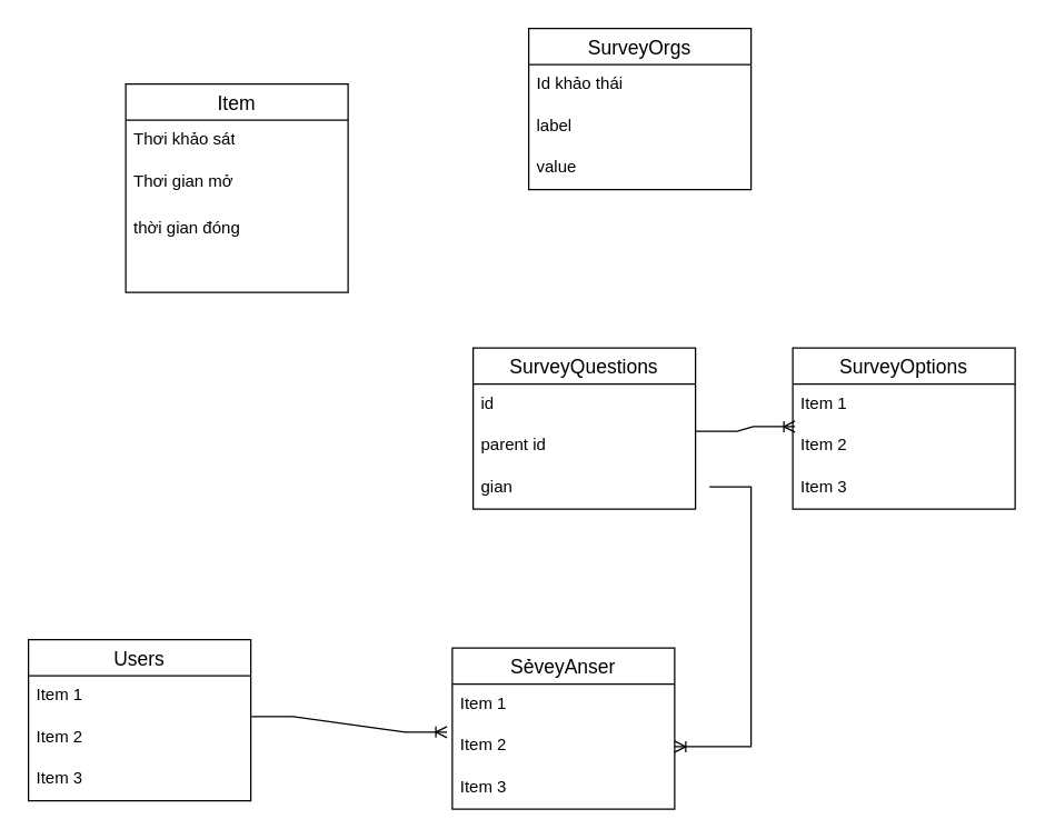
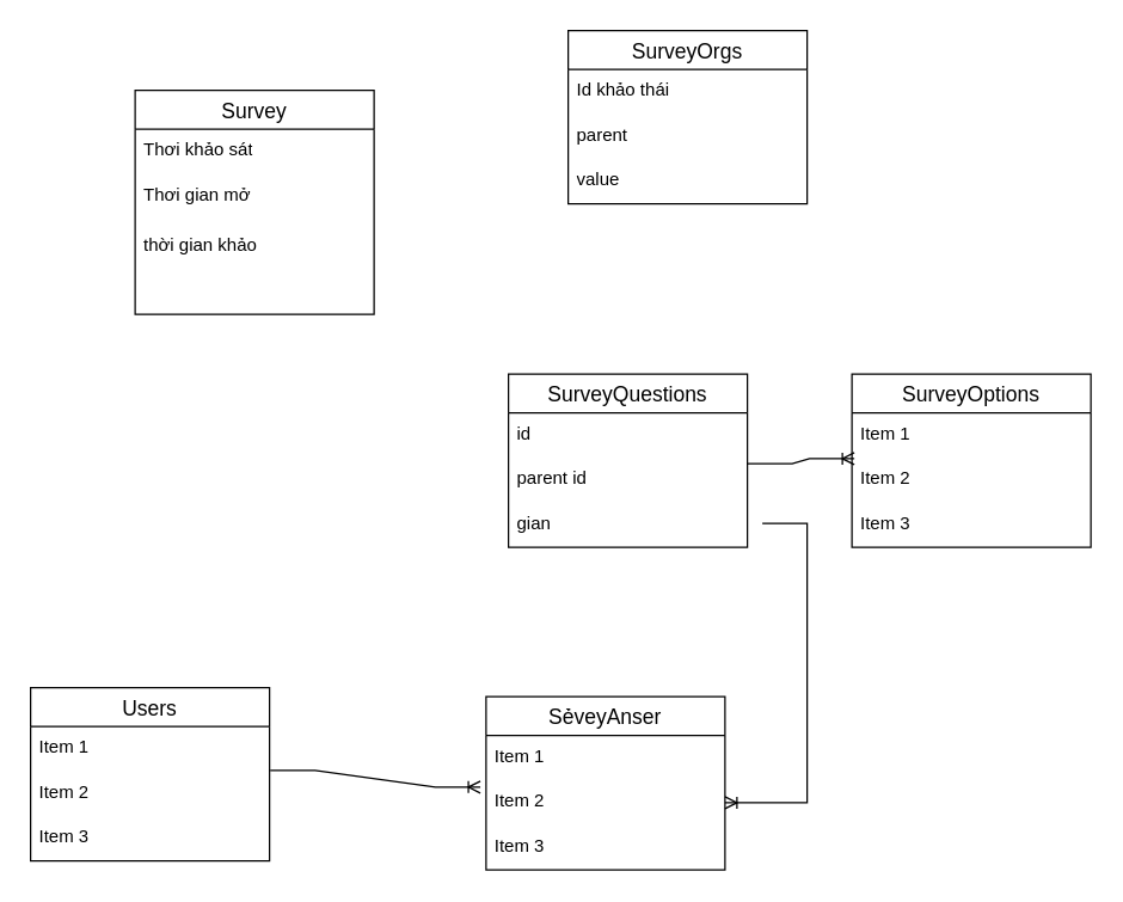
- <mxCell id="2" value="Item" style="swimlane;fontStyle=0;childLayout=stackLayout;horizontal=1;startSize=26;horizontalStack=0;resizeParent=1;resizeParentMax=0;resizeLast=0;collapsible=1;marginBottom=0;align=center;fontSize=14;" vertex="1" parent="1"><mxGeometry x="90" y="60" width="160" height="150" as="geometry" /></mxCell>
+ <mxCell id="2" value="Survey" style="swimlane;fontStyle=0;childLayout=stackLayout;horizontal=1;startSize=26;horizontalStack=0;resizeParent=1;resizeParentMax=0;resizeLast=0;collapsible=1;marginBottom=0;align=center;fontSize=14;" vertex="1" parent="1"><mxGeometry x="90" y="60" width="160" height="150" as="geometry" /></mxCell>
- <mxCell id="8" value="label" style="text;strokeColor=none;fillColor=none;spacingLeft=4;spacingRight=4;overflow=hidden;rotatable=0;points=[[0,0.5],[1,0.5]];portConstraint=eastwest;fontSize=12;whiteSpace=wrap;html=1;" vertex="1" parent="6"><mxGeometry y="56" width="160" height="30" as="geometry" /></mxCell>
+ <mxCell id="8" value="parent" style="text;strokeColor=none;fillColor=none;spacingLeft=4;spacingRight=4;overflow=hidden;rotatable=0;points=[[0,0.5],[1,0.5]];portConstraint=eastwest;fontSize=12;whiteSpace=wrap;html=1;" vertex="1" parent="6"><mxGeometry y="56" width="160" height="30" as="geometry" /></mxCell>
- <mxCell id="5" value="thời gian đóng" style="text;strokeColor=none;fillColor=none;spacingLeft=4;spacingRight=4;overflow=hidden;rotatable=0;points=[[0,0.5],[1,0.5]];portConstraint=eastwest;fontSize=12;whiteSpace=wrap;html=1;" vertex="1" parent="2"><mxGeometry y="90" width="160" height="60" as="geometry" /></mxCell>
+ <mxCell id="5" value="thời gian khảo" style="text;strokeColor=none;fillColor=none;spacingLeft=4;spacingRight=4;overflow=hidden;rotatable=0;points=[[0,0.5],[1,0.5]];portConstraint=eastwest;fontSize=12;whiteSpace=wrap;html=1;" vertex="1" parent="2"><mxGeometry y="90" width="160" height="60" as="geometry" /></mxCell>
